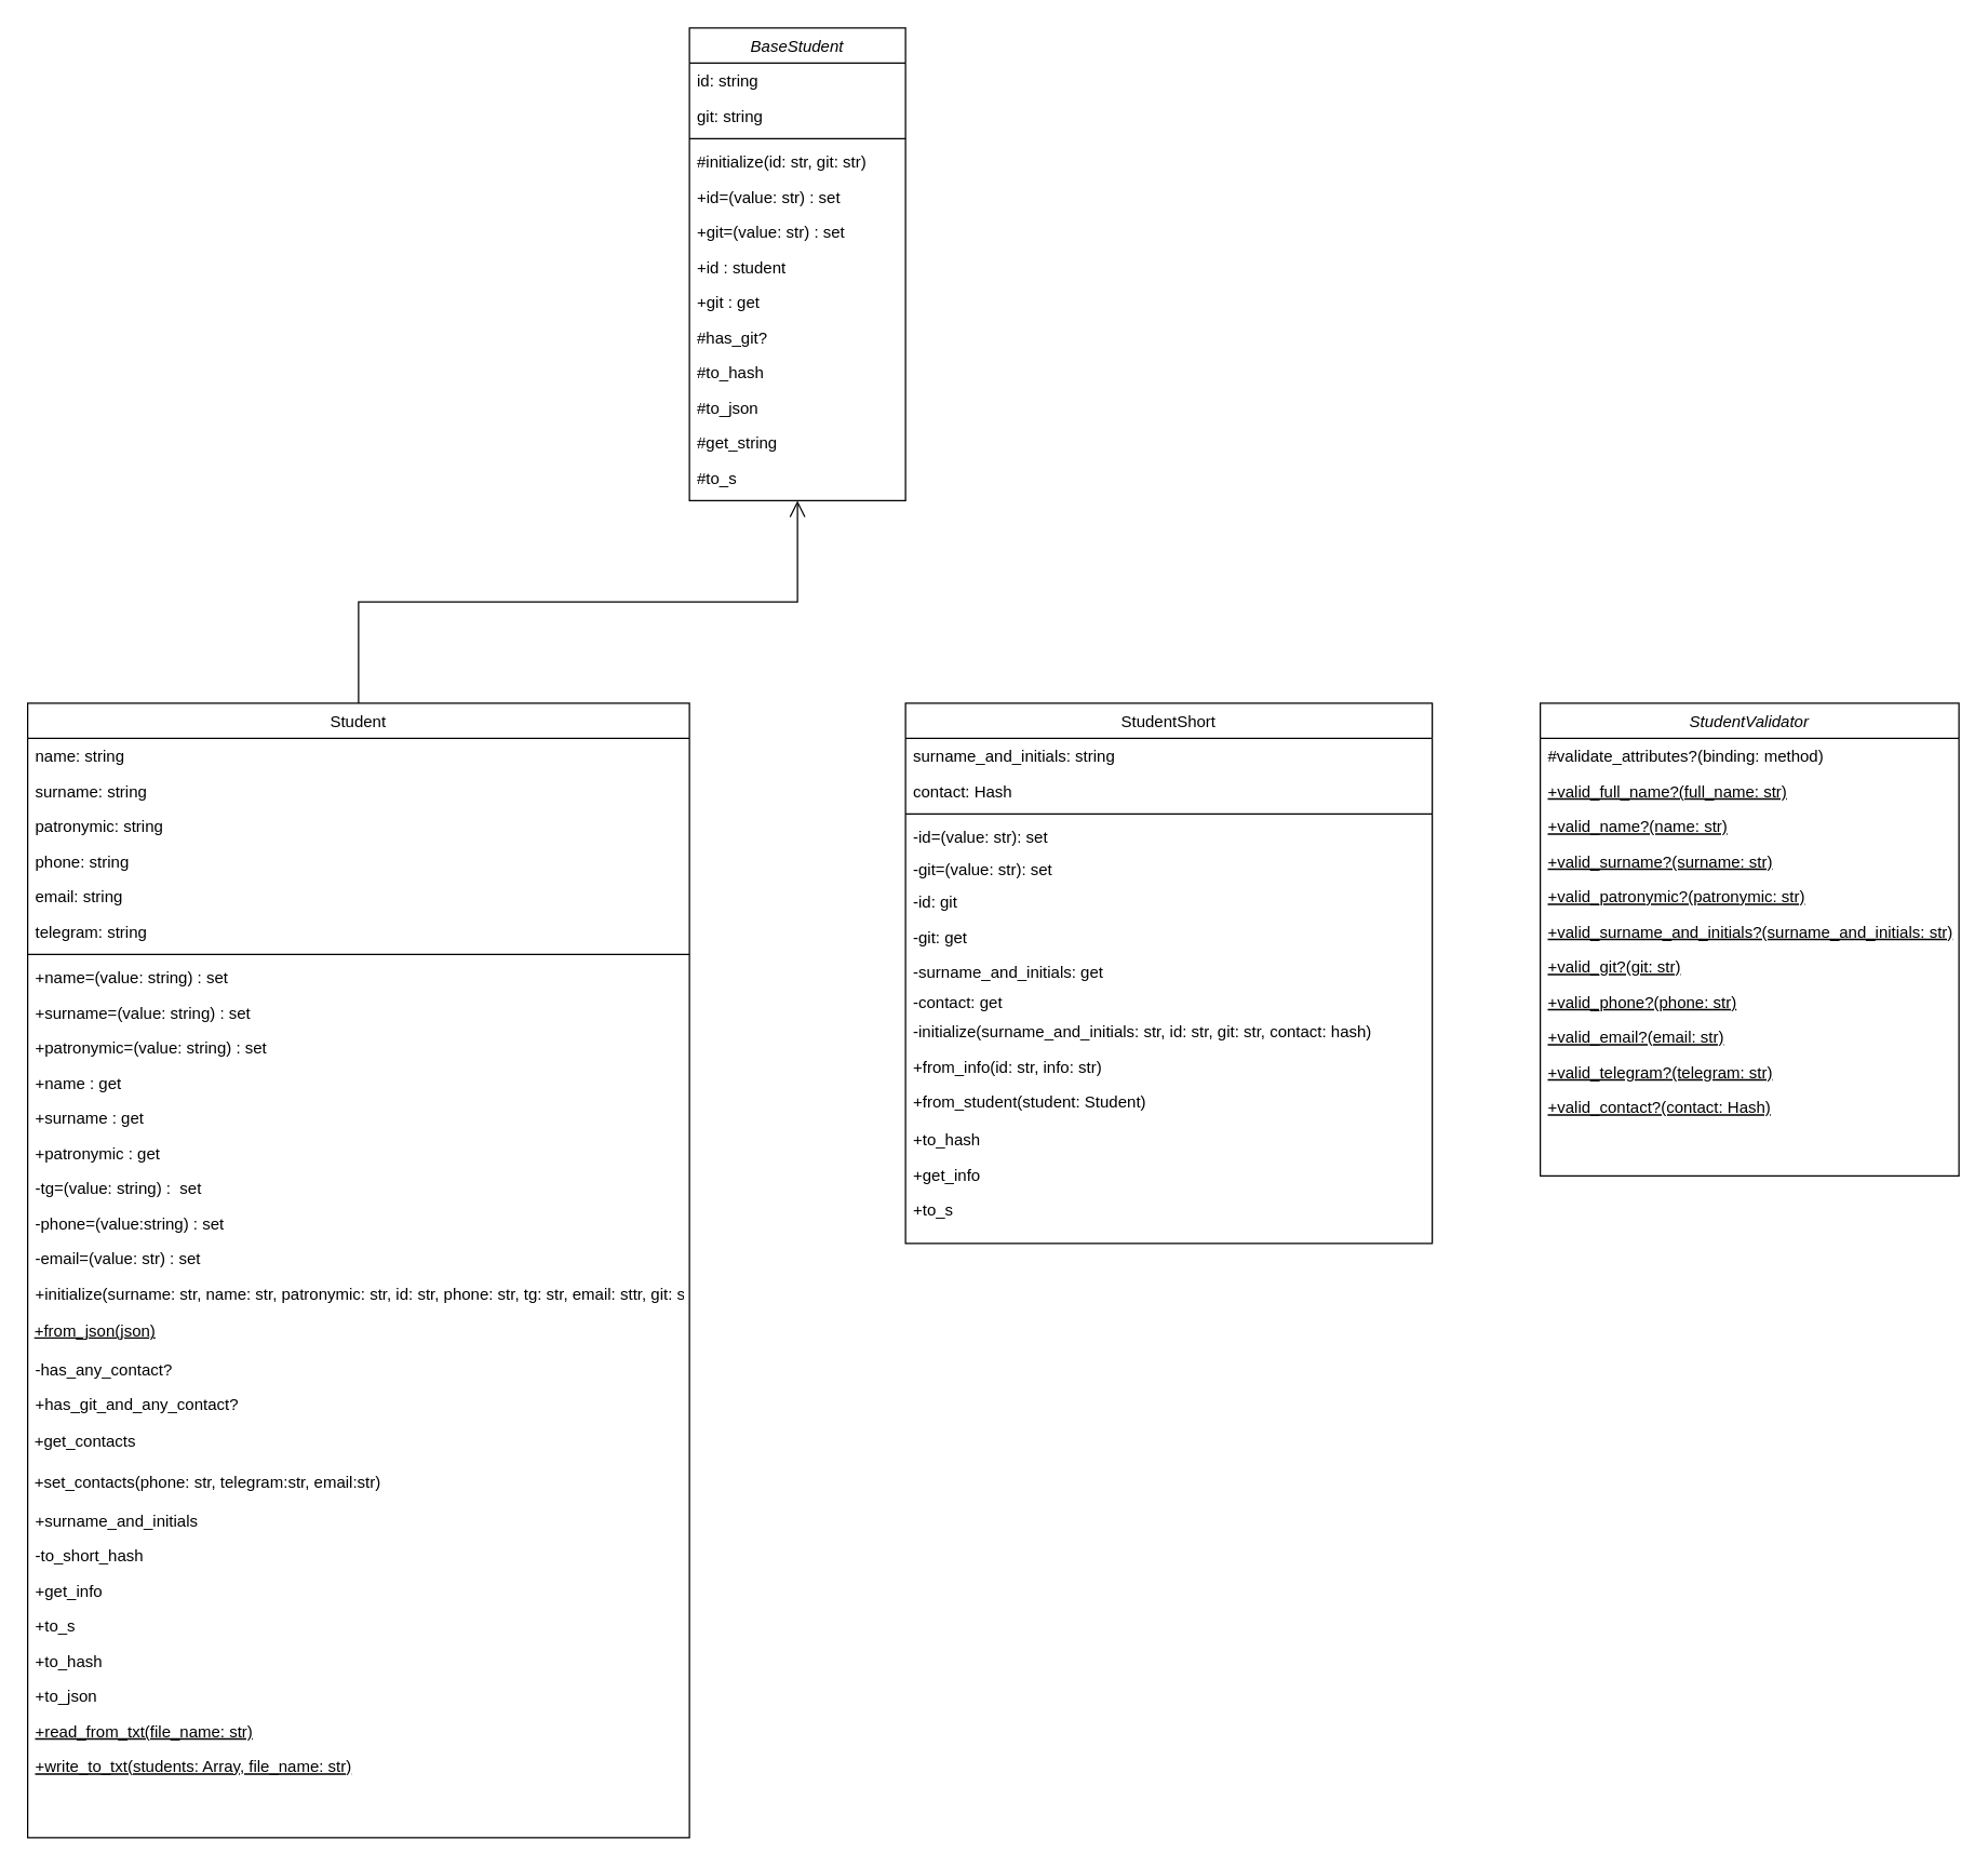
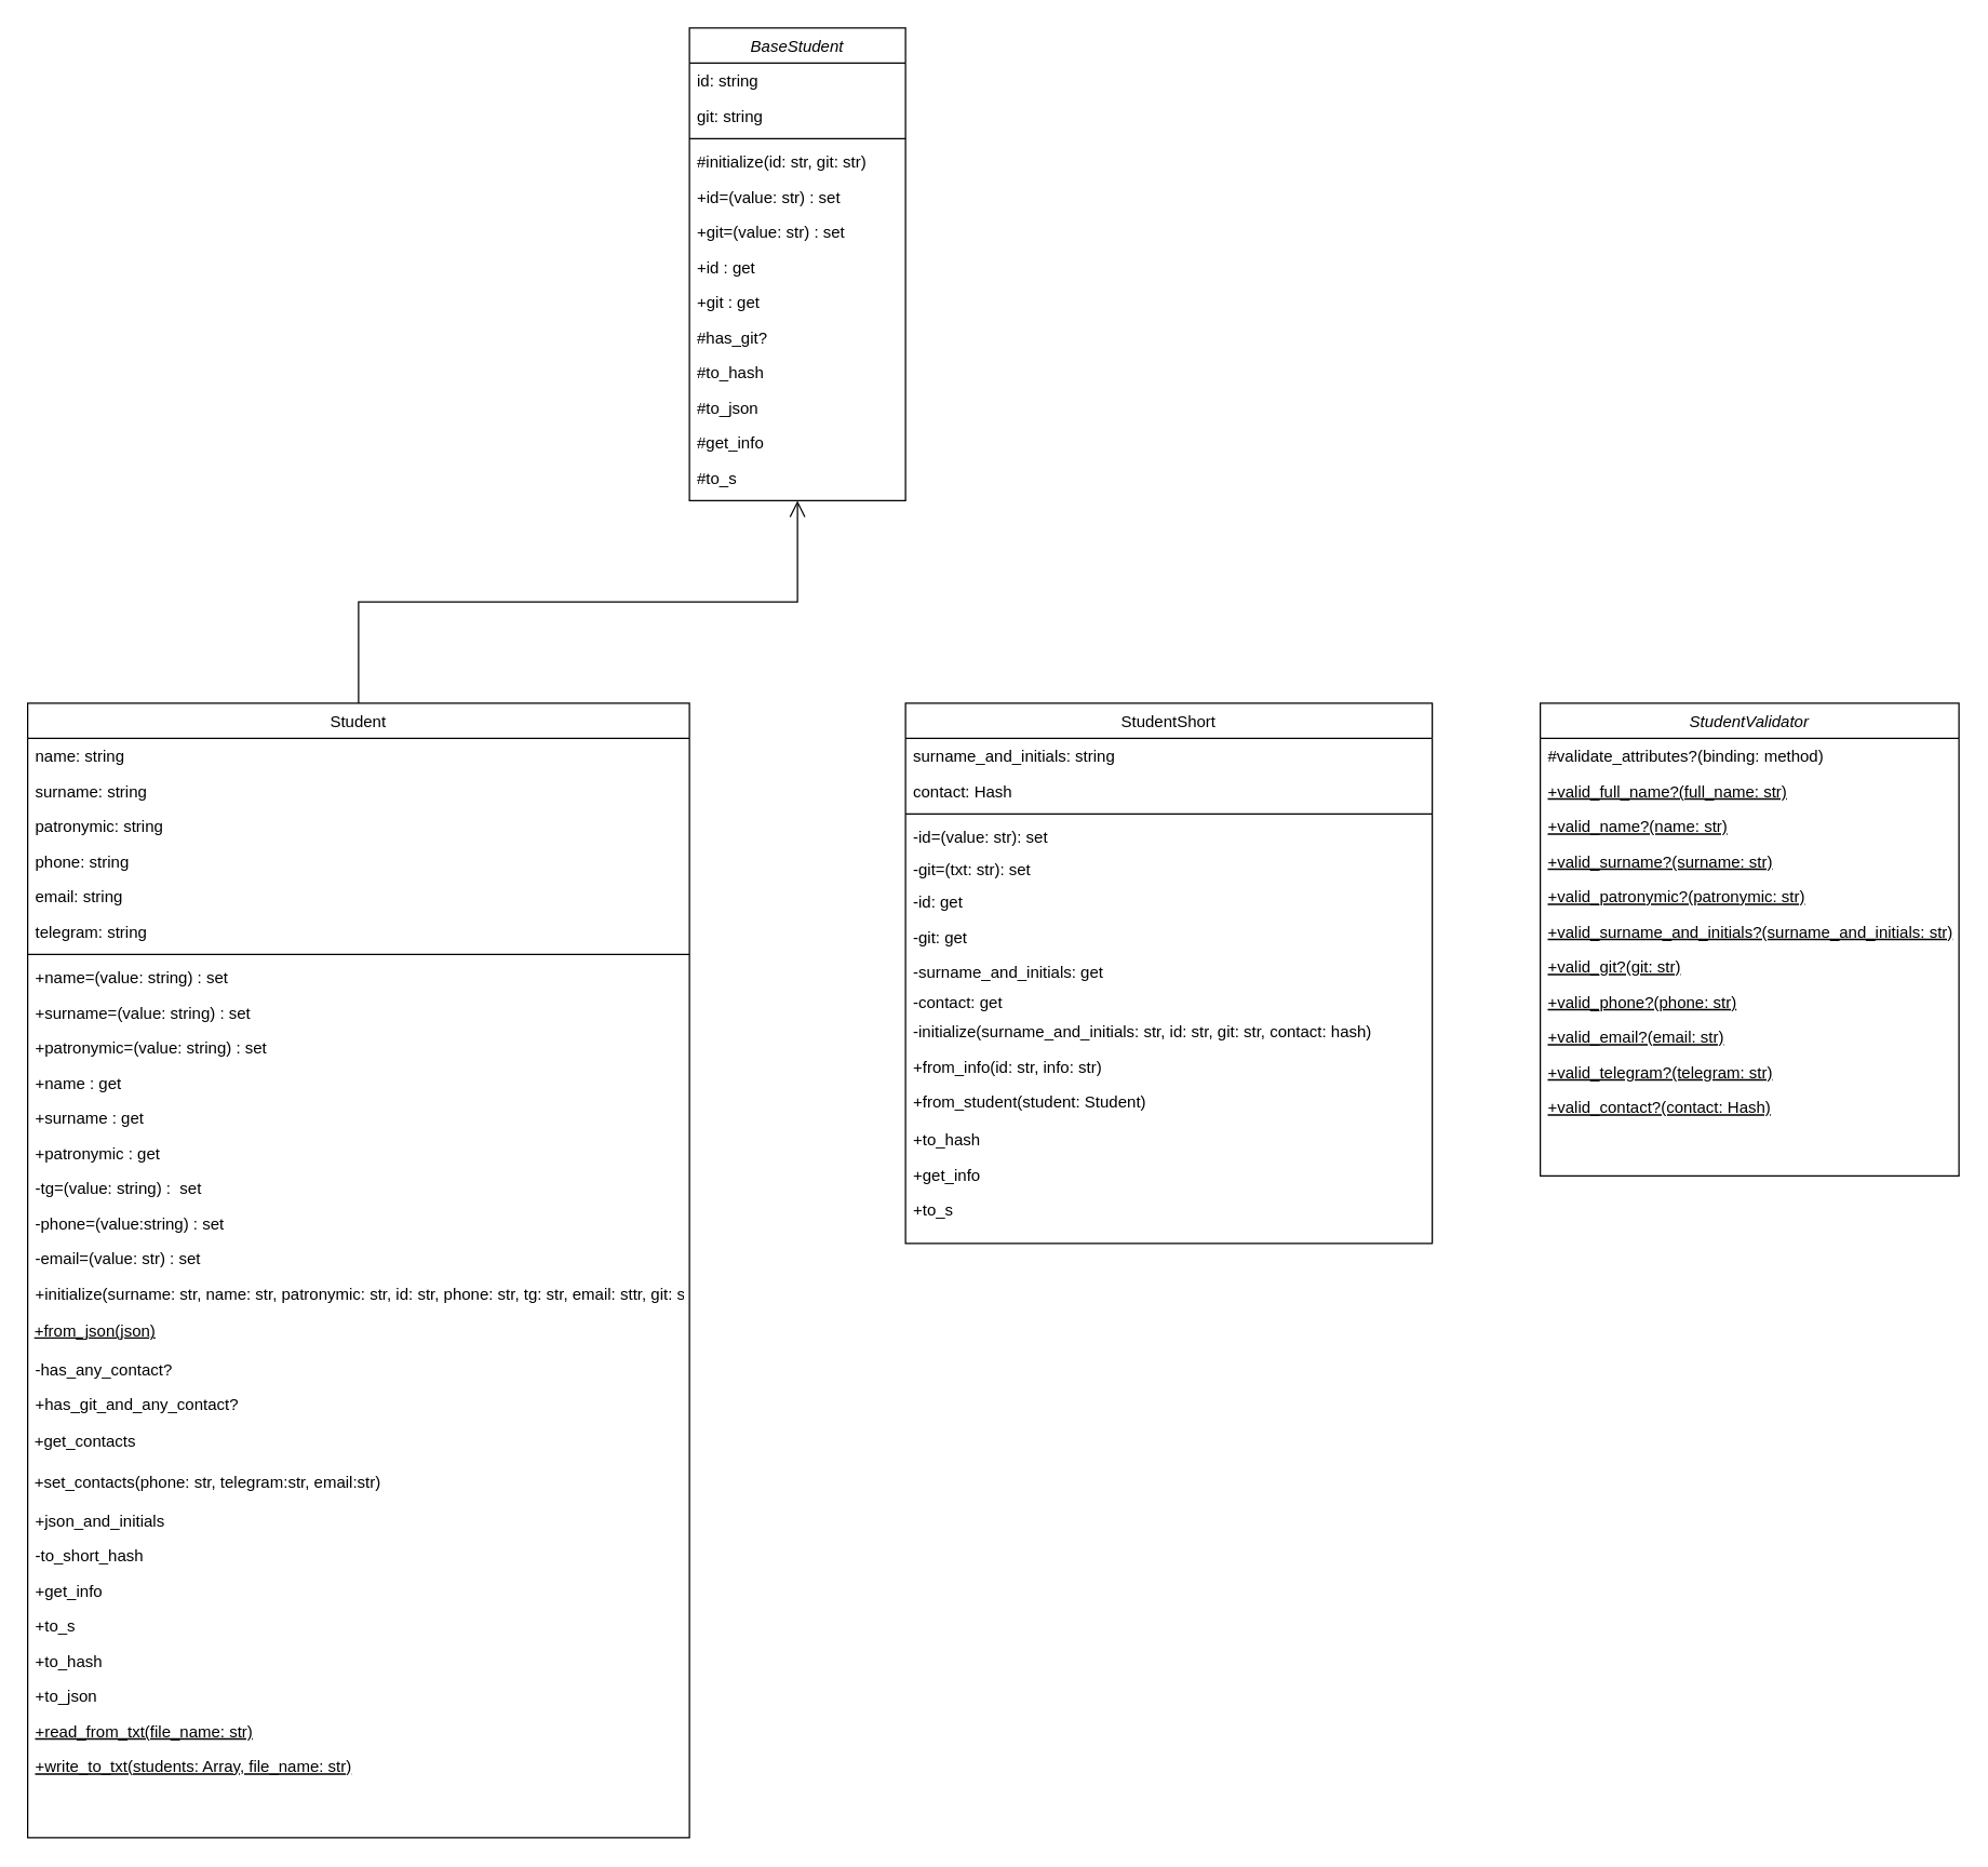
- <mxCell id="9" value="+id : student" style="text;align=left;verticalAlign=top;spacingLeft=4;spacingRight=4;overflow=hidden;rotatable=0;points=[[0,0.5],[1,0.5]];portConstraint=eastwest;" parent="2" vertex="1"><mxGeometry y="164" width="160" height="26" as="geometry" /></mxCell>
+ <mxCell id="9" value="+id : get" style="text;align=left;verticalAlign=top;spacingLeft=4;spacingRight=4;overflow=hidden;rotatable=0;points=[[0,0.5],[1,0.5]];portConstraint=eastwest;" parent="2" vertex="1"><mxGeometry y="164" width="160" height="26" as="geometry" /></mxCell>
- <mxCell id="14" value="#get_string" style="text;align=left;verticalAlign=top;spacingLeft=4;spacingRight=4;overflow=hidden;rotatable=0;points=[[0,0.5],[1,0.5]];portConstraint=eastwest;" parent="2" vertex="1"><mxGeometry y="294" width="160" height="26" as="geometry" /></mxCell>
+ <mxCell id="14" value="#get_info" style="text;align=left;verticalAlign=top;spacingLeft=4;spacingRight=4;overflow=hidden;rotatable=0;points=[[0,0.5],[1,0.5]];portConstraint=eastwest;" parent="2" vertex="1"><mxGeometry y="294" width="160" height="26" as="geometry" /></mxCell>
- <mxCell id="53" value="-git=(value: str): set" style="text;align=left;verticalAlign=top;spacingLeft=4;spacingRight=4;overflow=hidden;rotatable=0;points=[[0,0.5],[1,0.5]];portConstraint=eastwest;" vertex="1" parent="48"><mxGeometry y="110" width="390" height="24" as="geometry" /></mxCell>
+ <mxCell id="53" value="-git=(txt: str): set" style="text;align=left;verticalAlign=top;spacingLeft=4;spacingRight=4;overflow=hidden;rotatable=0;points=[[0,0.5],[1,0.5]];portConstraint=eastwest;" vertex="1" parent="48"><mxGeometry y="110" width="390" height="24" as="geometry" /></mxCell>
- <mxCell id="54" value="-id: git" style="text;align=left;verticalAlign=top;spacingLeft=4;spacingRight=4;overflow=hidden;rotatable=0;points=[[0,0.5],[1,0.5]];portConstraint=eastwest;" parent="48" vertex="1"><mxGeometry y="134" width="390" height="26" as="geometry" /></mxCell>
+ <mxCell id="54" value="-id: get" style="text;align=left;verticalAlign=top;spacingLeft=4;spacingRight=4;overflow=hidden;rotatable=0;points=[[0,0.5],[1,0.5]];portConstraint=eastwest;" parent="48" vertex="1"><mxGeometry y="134" width="390" height="26" as="geometry" /></mxCell>
- <mxCell id="39" value="+surname_and_initials" style="text;align=left;verticalAlign=top;spacingLeft=4;spacingRight=4;overflow=hidden;rotatable=0;points=[[0,0.5],[1,0.5]];portConstraint=eastwest;fontStyle=0" parent="16" vertex="1"><mxGeometry y="592" width="490" height="26" as="geometry" /></mxCell>
+ <mxCell id="39" value="+json_and_initials" style="text;align=left;verticalAlign=top;spacingLeft=4;spacingRight=4;overflow=hidden;rotatable=0;points=[[0,0.5],[1,0.5]];portConstraint=eastwest;fontStyle=0" parent="16" vertex="1"><mxGeometry y="592" width="490" height="26" as="geometry" /></mxCell>
